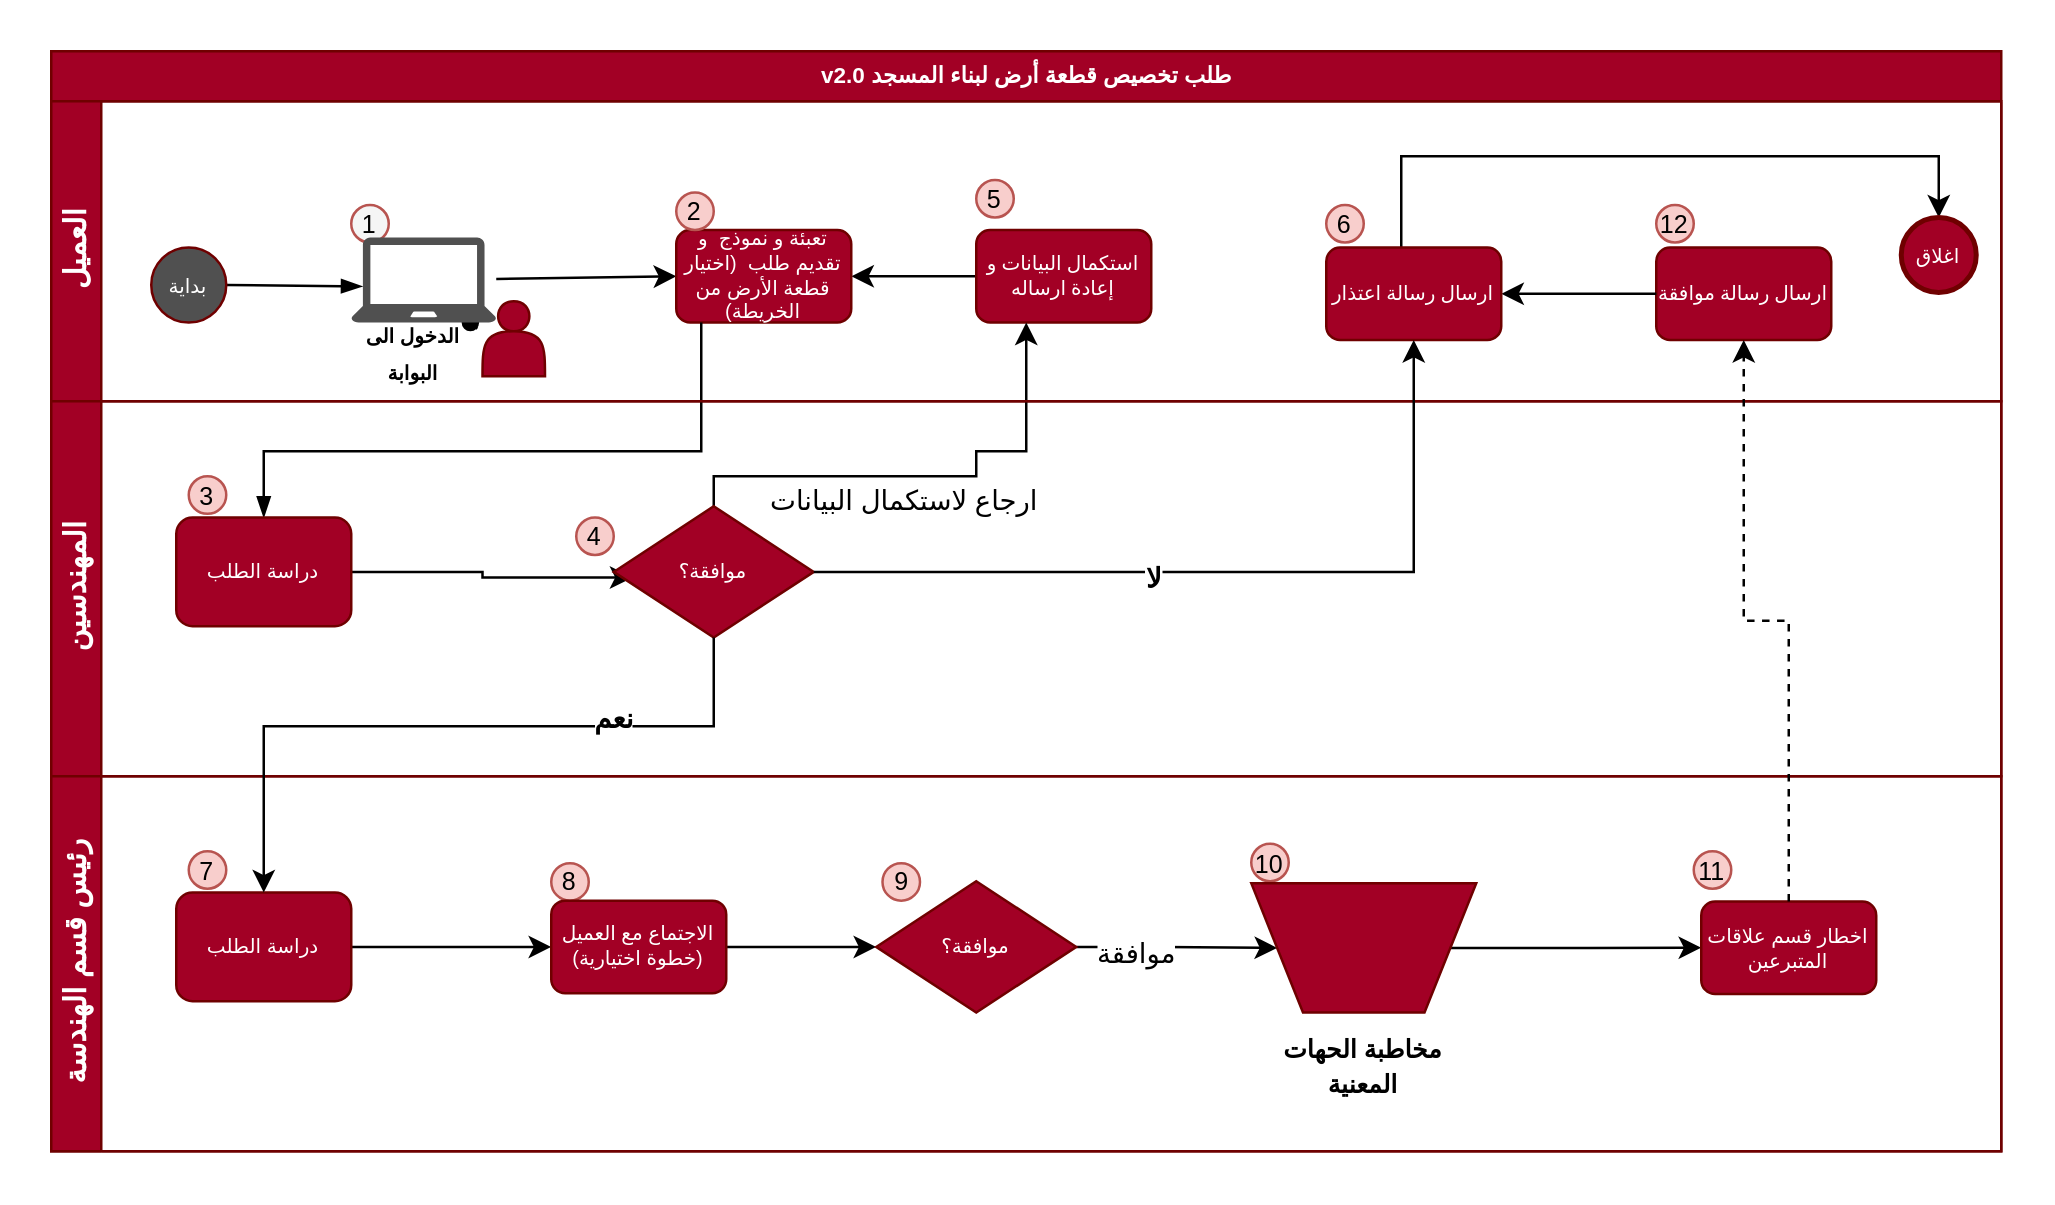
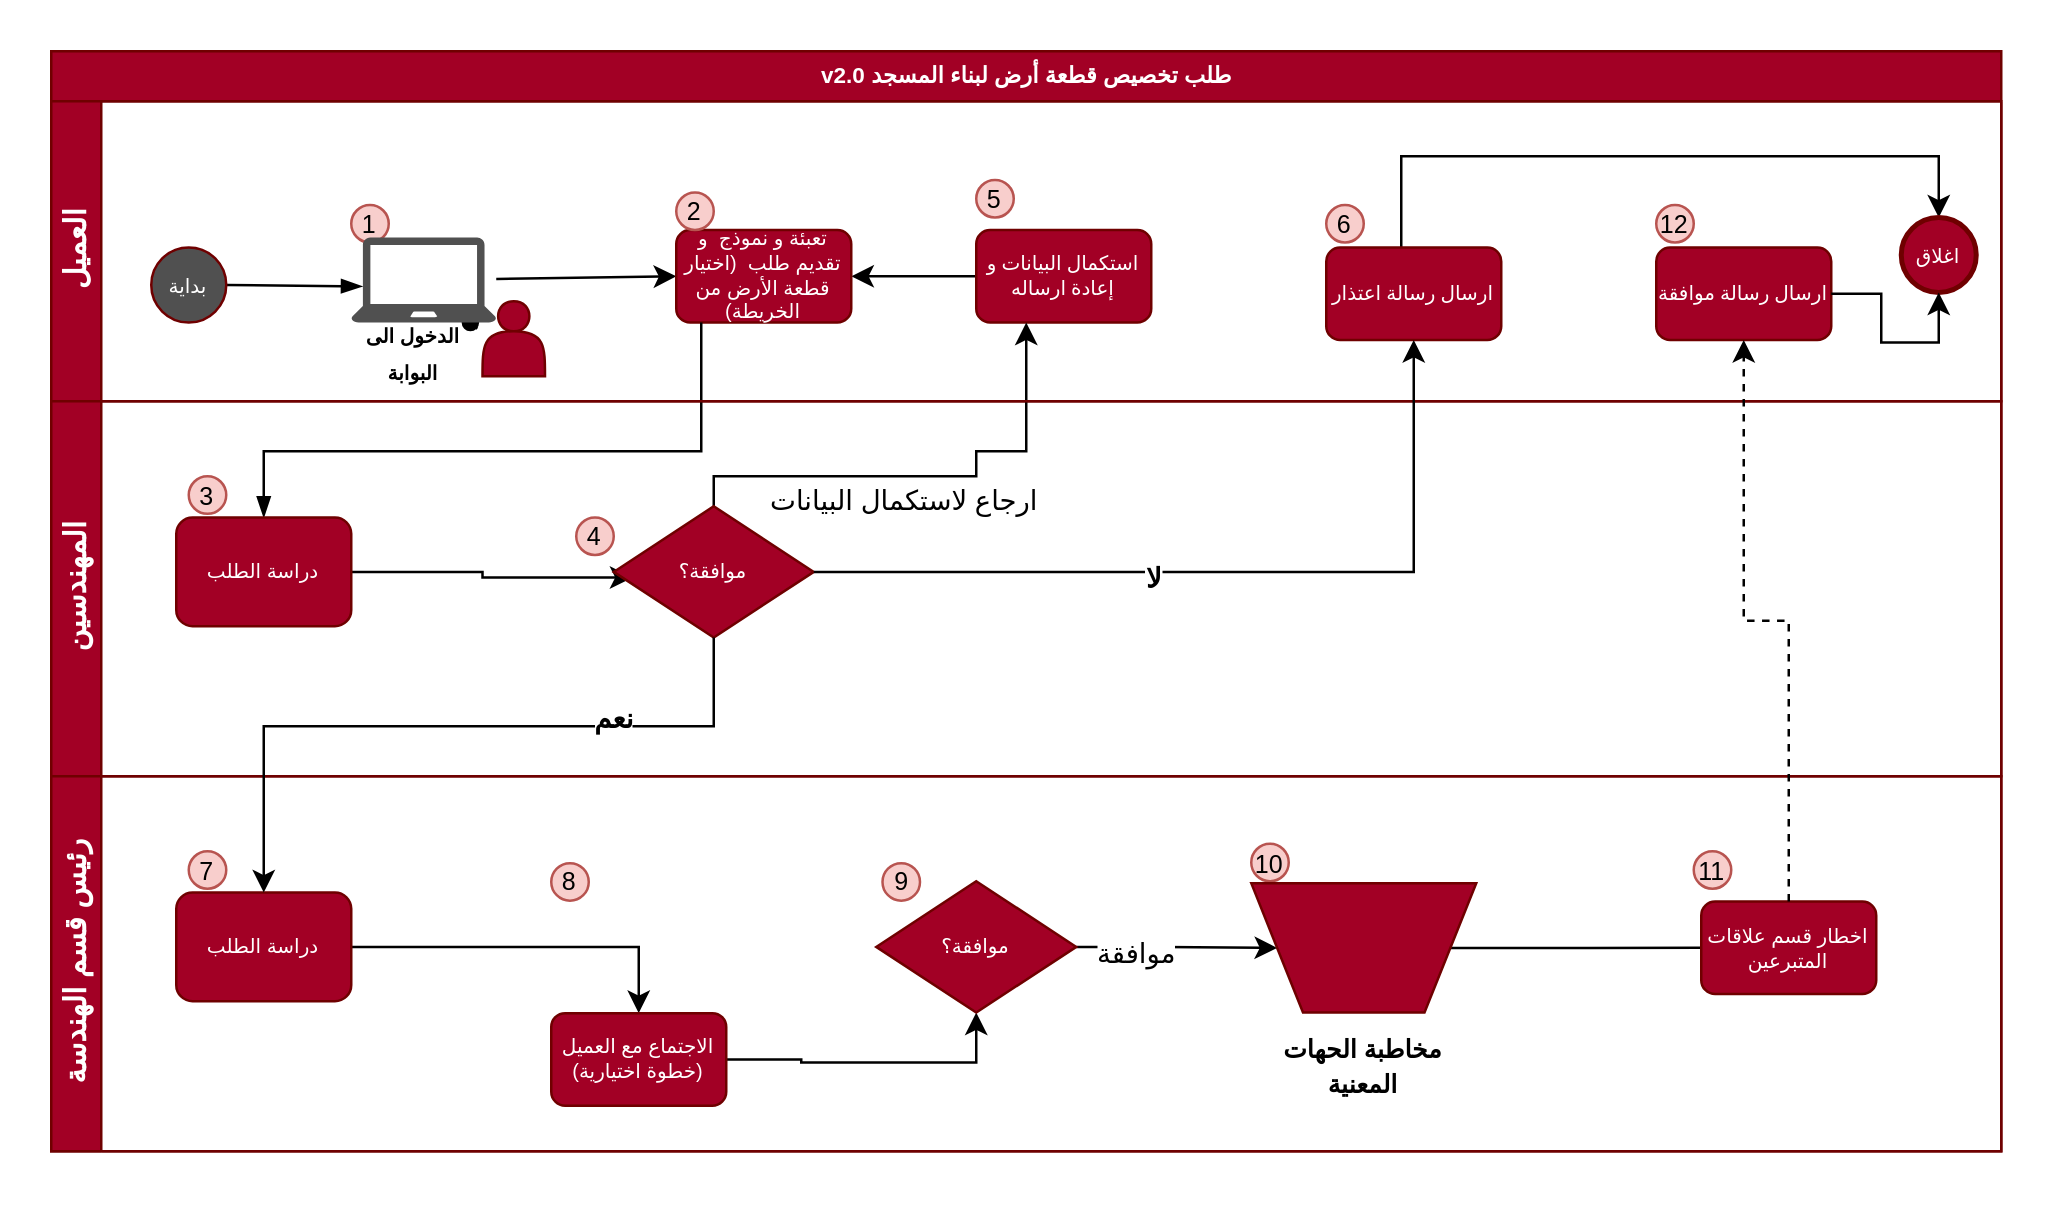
- <mxCell id="15" value="&lt;font style=&quot;font-size: 10px&quot;&gt;1&lt;/font&gt;" style="ellipse;whiteSpace=wrap;html=1;aspect=fixed;fillColor=#f5f5f5;strokeColor=#b85450;" parent="3" vertex="1"><mxGeometry x="120" y="41.5" width="15" height="15" as="geometry" /></mxCell>
+ <mxCell id="15" value="&lt;font style=&quot;font-size: 10px&quot;&gt;1&lt;/font&gt;" style="ellipse;whiteSpace=wrap;html=1;aspect=fixed;fillColor=#f8cecc;strokeColor=#b85450;" parent="3" vertex="1"><mxGeometry x="120" y="41.5" width="15" height="15" as="geometry" /></mxCell>
- <mxCell id="21" style="edgeStyle=orthogonalEdgeStyle;rounded=0;orthogonalLoop=1;jettySize=auto;html=1;fontSize=8;" parent="3" source="10" target="23" edge="1"><mxGeometry relative="1" as="geometry" /></mxCell>
+ <mxCell id="21" style="edgeStyle=orthogonalEdgeStyle;rounded=0;orthogonalLoop=1;jettySize=auto;html=1;fontSize=8;entryX=0.5;entryY=1;entryDx=0;entryDy=0;" parent="3" source="10" target="11" edge="1"><mxGeometry relative="1" as="geometry" /></mxCell>
- <mxCell id="42" value="&lt;span lang=&quot;AR-SA&quot; dir=&quot;RTL&quot; style=&quot;line-height: 107% ; font-family: &amp;#34;dubai&amp;#34; , sans-serif&quot;&gt;&lt;font style=&quot;font-size: 8px&quot;&gt;الاجتماع مع العميل (خطوة اختيارية)&lt;/font&gt;&lt;/span&gt;" style="rounded=1;whiteSpace=wrap;html=1;shadow=0;labelBackgroundColor=none;strokeWidth=1;fontFamily=Verdana;fontSize=8;align=center;fillColor=#a20025;strokeColor=#6F0000;fontColor=#ffffff;" vertex="1" parent="33"><mxGeometry x="200" y="49.75" width="70" height="37" as="geometry" /></mxCell>
+ <mxCell id="42" value="&lt;span lang=&quot;AR-SA&quot; dir=&quot;RTL&quot; style=&quot;line-height: 107% ; font-family: &amp;#34;dubai&amp;#34; , sans-serif&quot;&gt;&lt;font style=&quot;font-size: 8px&quot;&gt;الاجتماع مع العميل (خطوة اختيارية)&lt;/font&gt;&lt;/span&gt;" style="rounded=1;whiteSpace=wrap;html=1;shadow=0;labelBackgroundColor=none;strokeWidth=1;fontFamily=Verdana;fontSize=8;align=center;fillColor=#a20025;strokeColor=#6F0000;fontColor=#ffffff;" vertex="1" parent="33"><mxGeometry x="200" y="94.75" width="70" height="37" as="geometry" /></mxCell>
- <mxCell id="46" style="edgeStyle=orthogonalEdgeStyle;rounded=0;orthogonalLoop=1;jettySize=auto;html=1;" edge="1" parent="33" source="47" target="48"><mxGeometry relative="1" as="geometry" /></mxCell>
+ <mxCell id="46" style="edgeStyle=orthogonalEdgeStyle;rounded=0;orthogonalLoop=1;jettySize=auto;html=1;endArrow=none;" edge="1" parent="33" source="47" target="48"><mxGeometry relative="1" as="geometry" /></mxCell>
